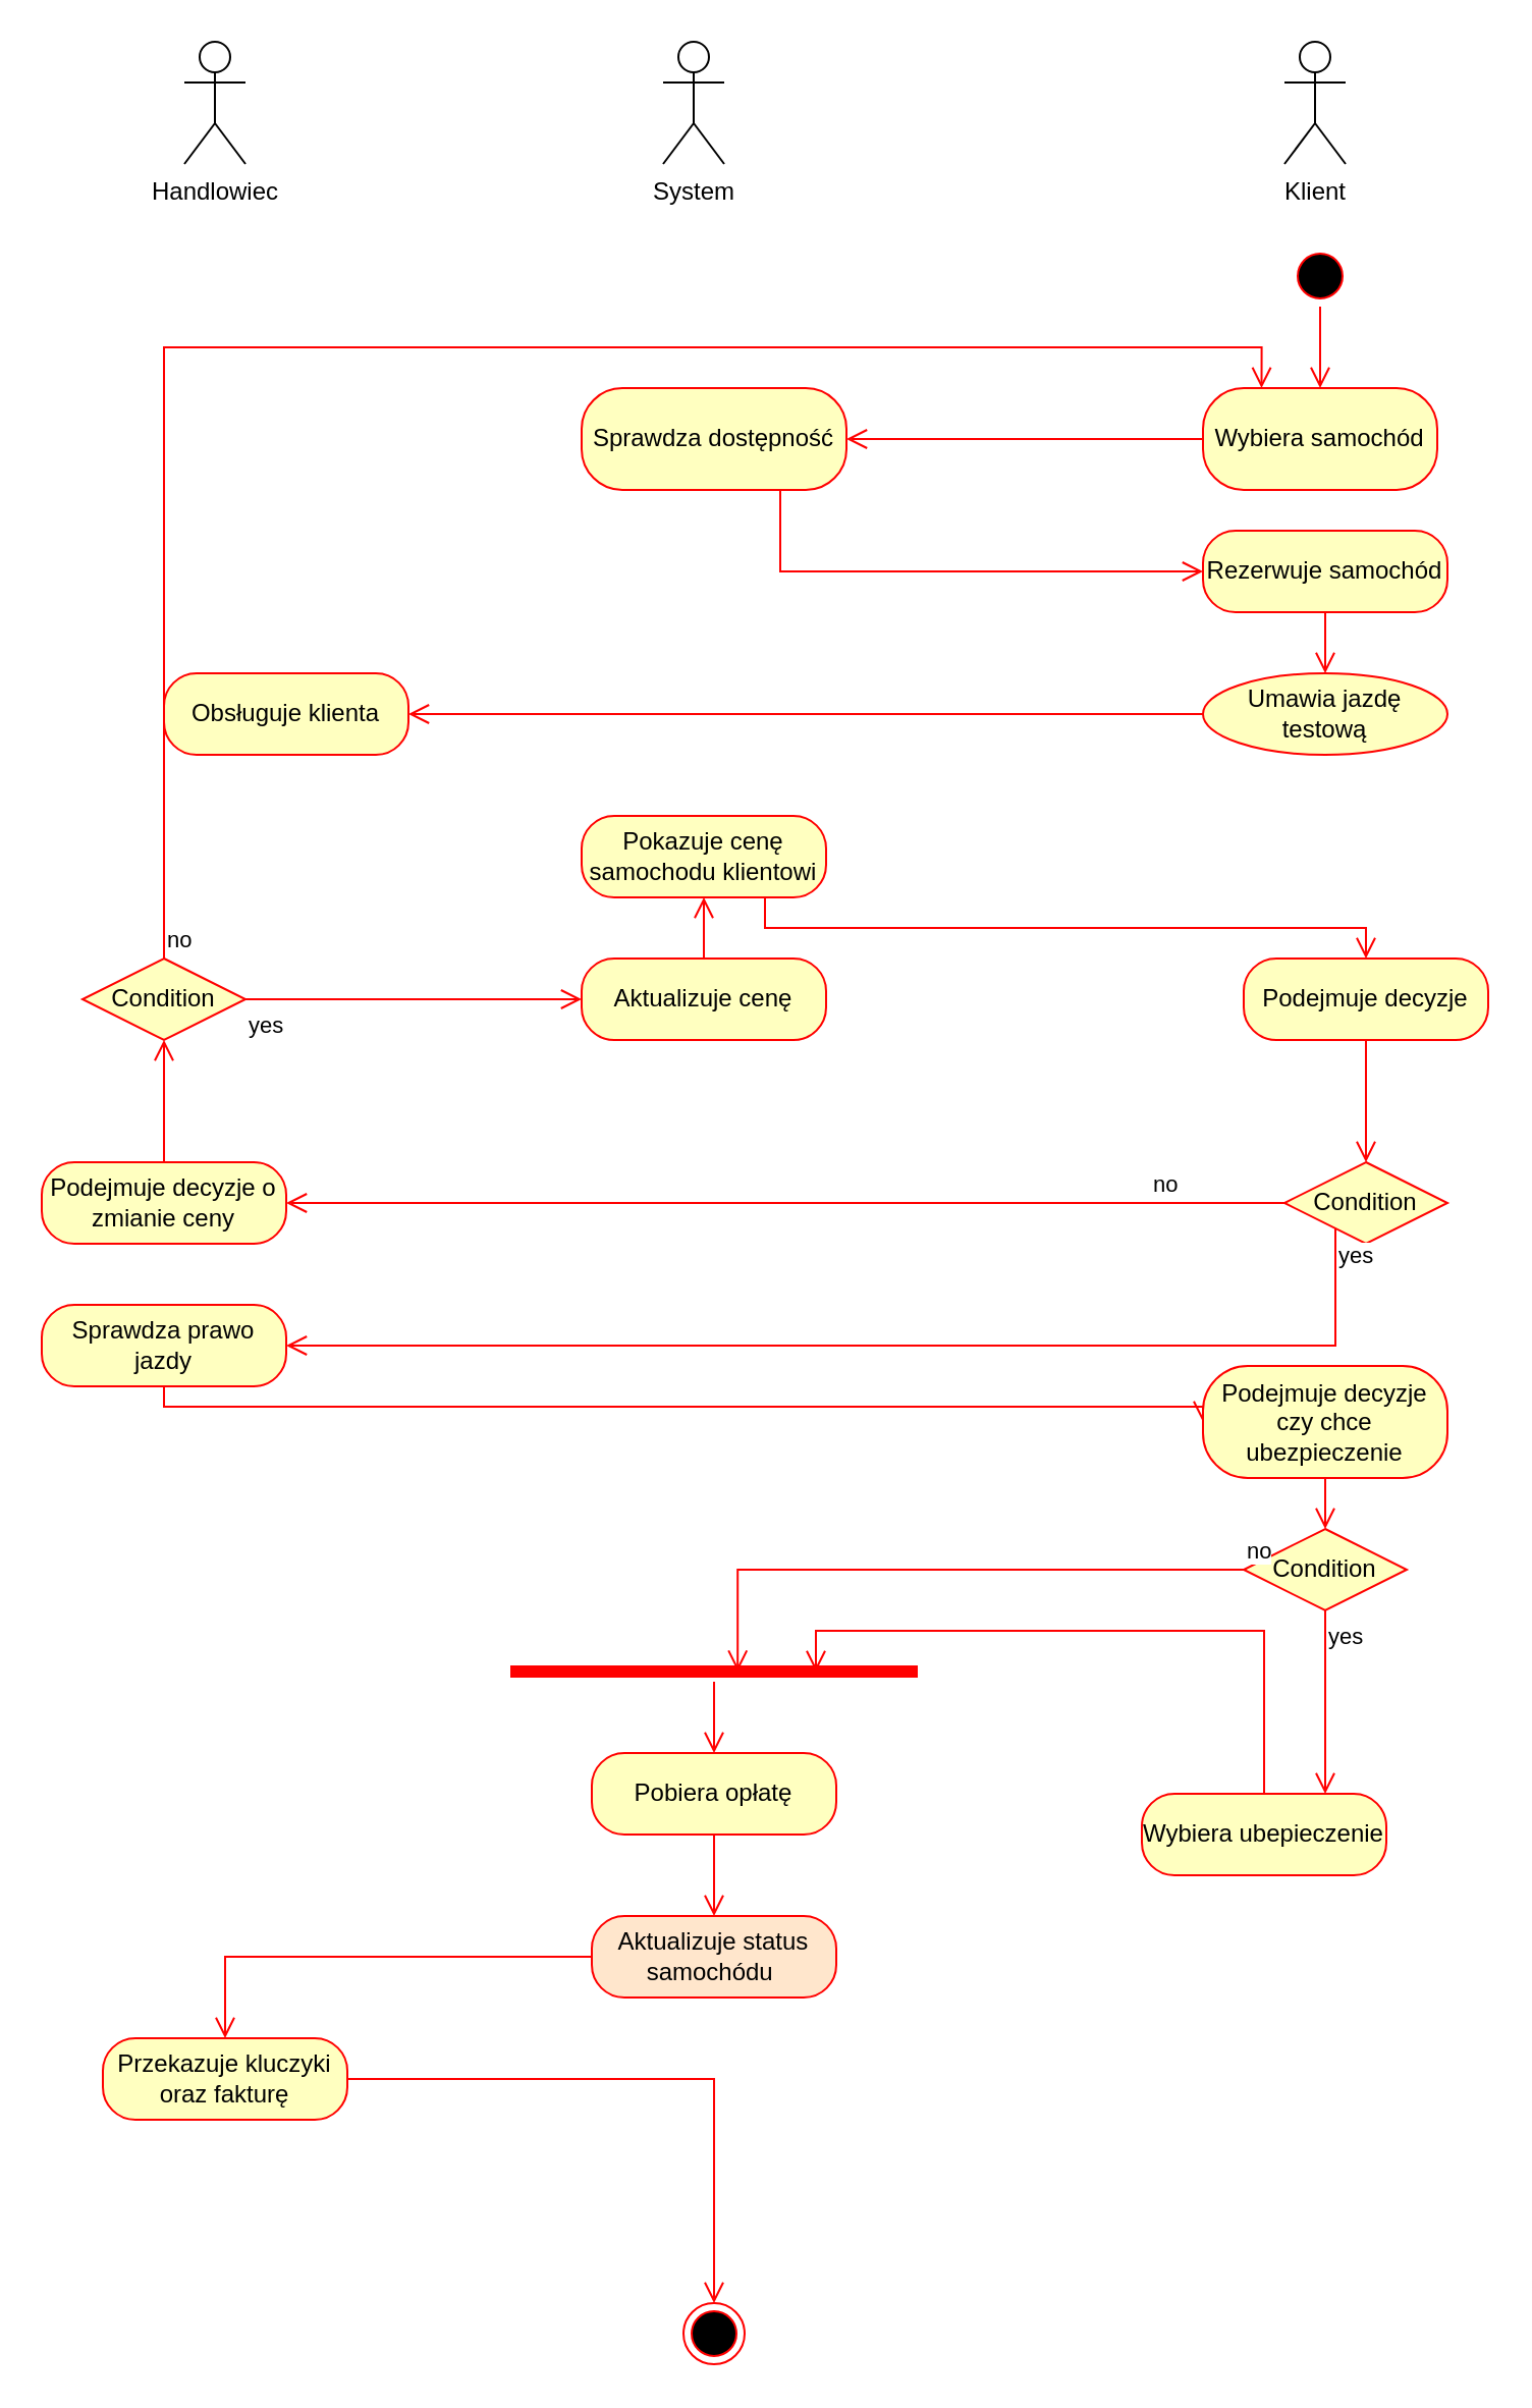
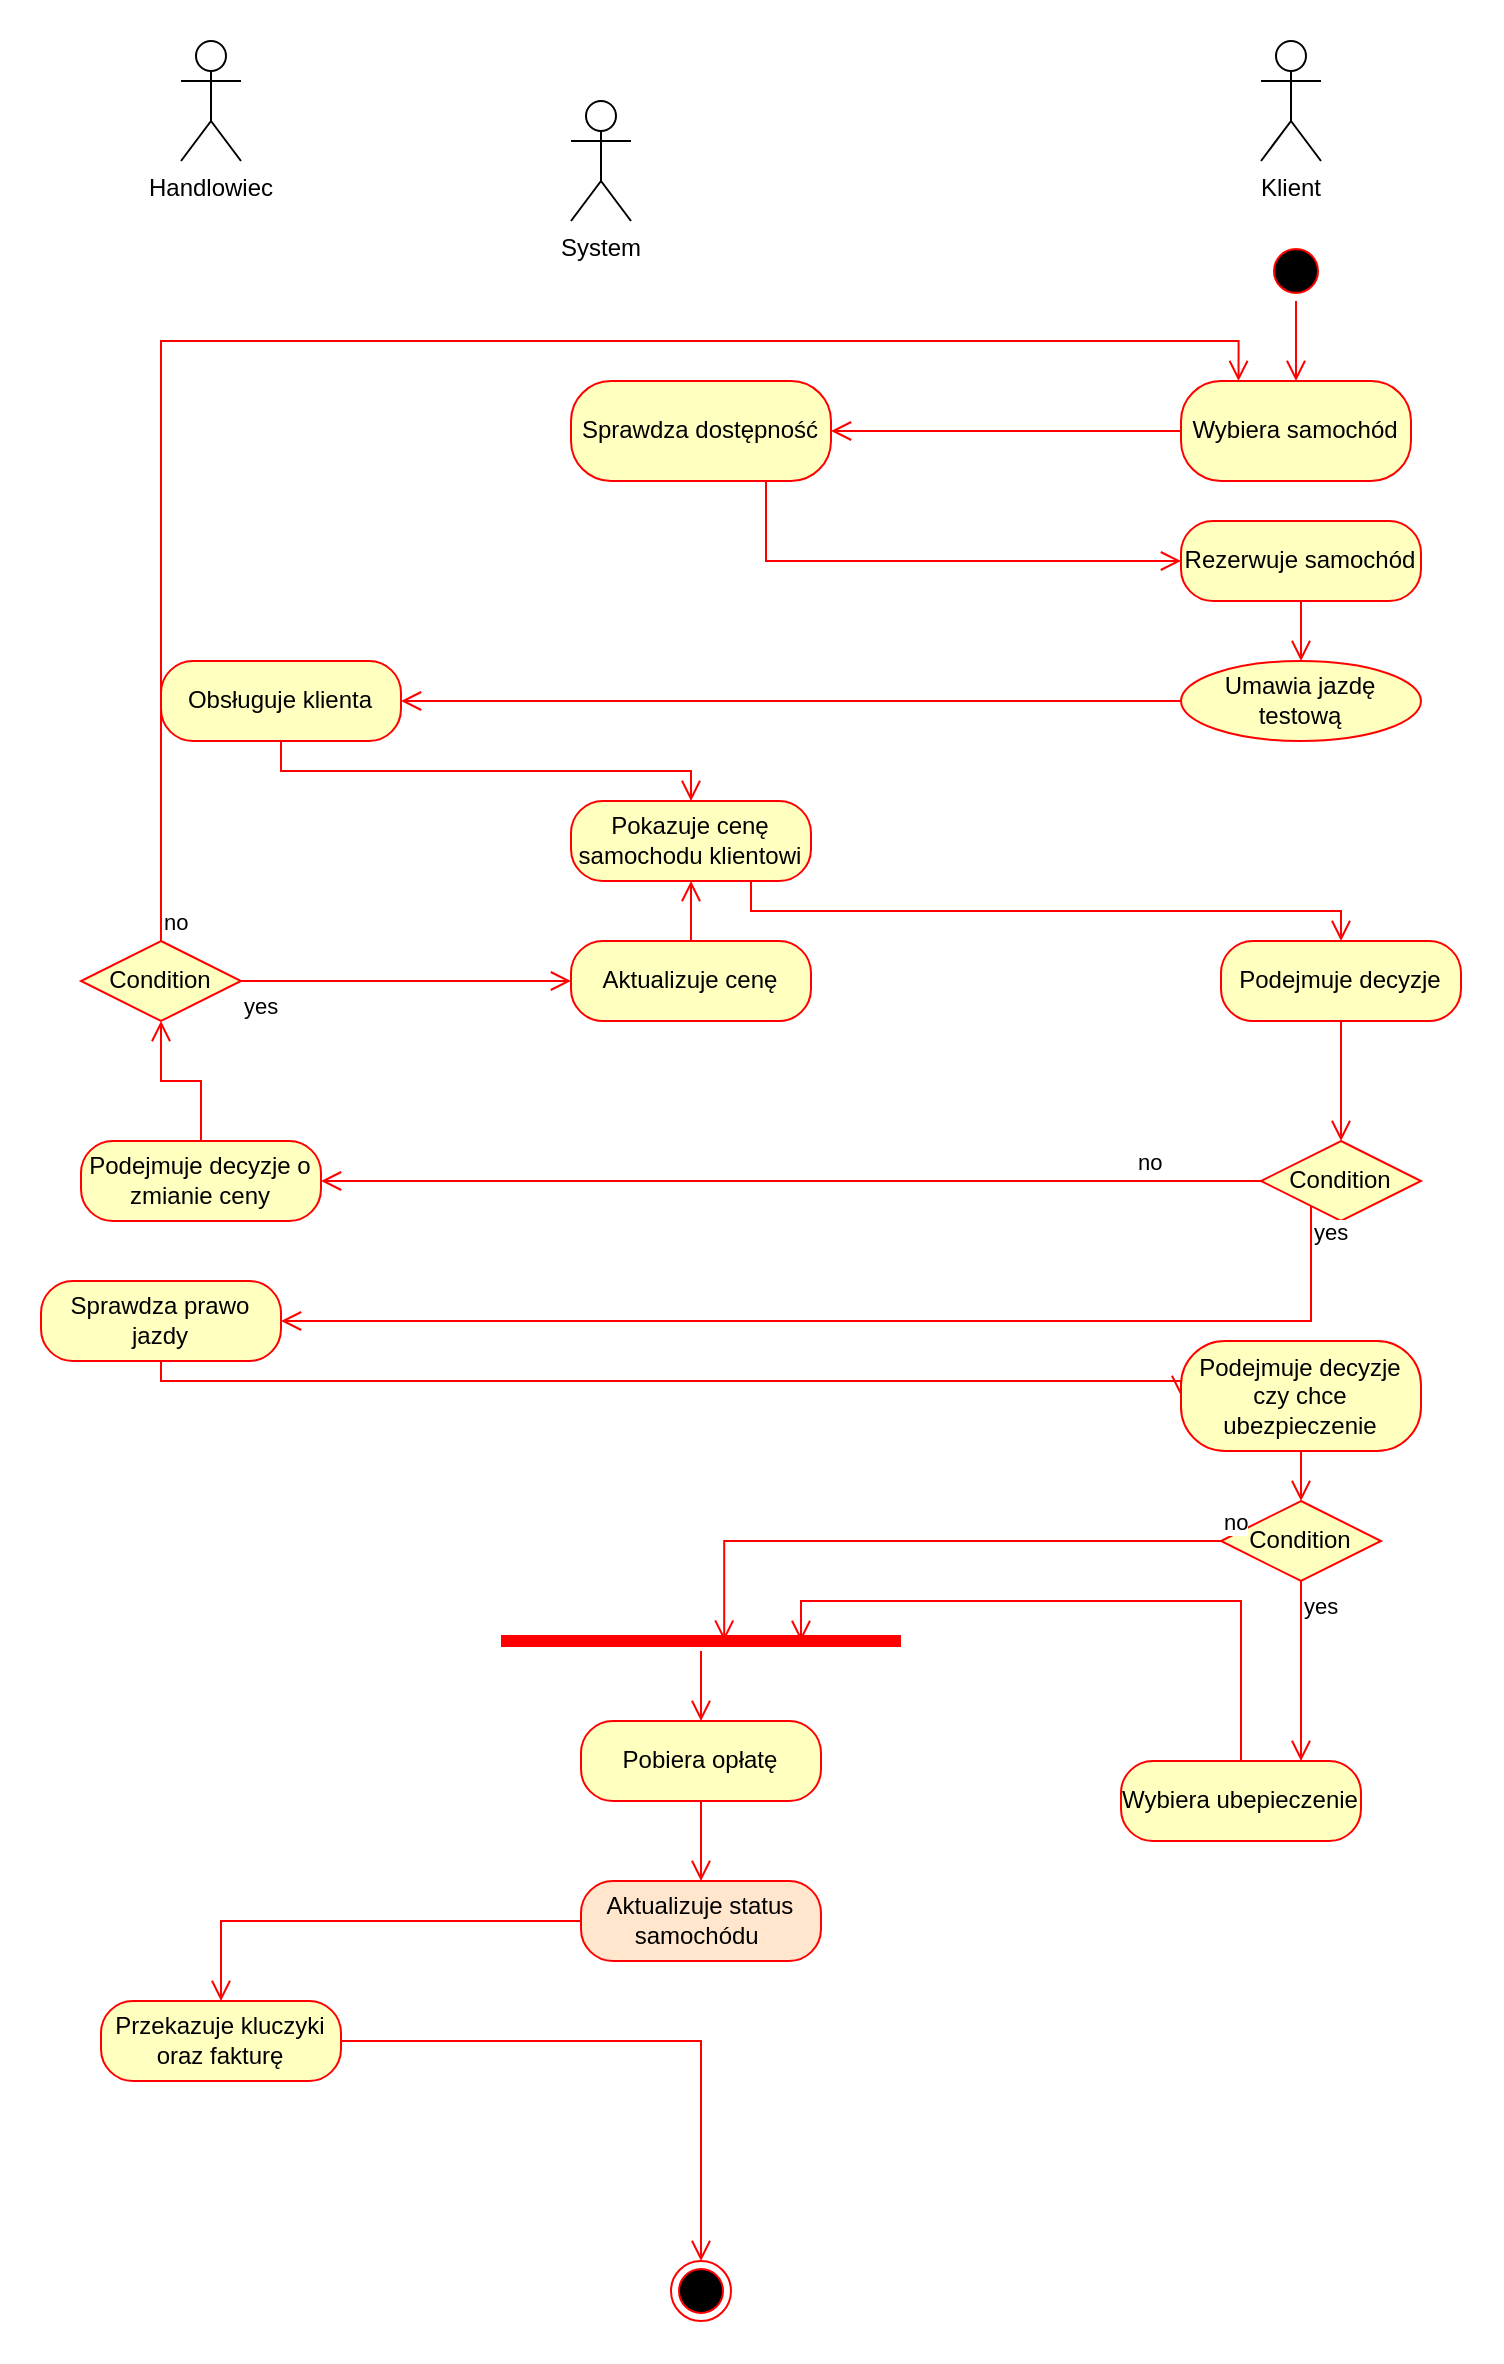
- <mxCell id="16" value="System" style="shape=umlActor;verticalLabelPosition=bottom;verticalAlign=top;html=1;" parent="1" vertex="1"><mxGeometry x="325" width="30" height="60" as="geometry" y="20" /></mxCell>
+ <mxCell id="16" value="System" style="shape=umlActor;verticalLabelPosition=bottom;verticalAlign=top;html=1;" parent="1" vertex="1"><mxGeometry x="285" y="50" width="30" height="60" as="geometry" /></mxCell>
+ <mxCell id="48" value="" style="edgeStyle=orthogonalEdgeStyle;html=1;verticalAlign=bottom;endArrow=open;endSize=8;strokeColor=#ff0000;rounded=0;entryX=0.5;entryY=0;entryDx=0;entryDy=0;exitX=0.5;exitY=1;exitDx=0;exitDy=0;" edge="1" parent="1" source="47" target="13"><mxGeometry relative="1" as="geometry"><mxPoint x="355" y="440" as="targetPoint" /><mxPoint x="355" y="480" as="sourcePoint" /></mxGeometry></mxCell>
- <mxCell id="23" value="Podejmuje decyzje o zmianie ceny" style="rounded=1;whiteSpace=wrap;html=1;arcSize=40;fontColor=#000000;fillColor=#ffffc0;strokeColor=#ff0000;" parent="1" vertex="1"><mxGeometry x="20" y="570" width="120" height="40" as="geometry" /></mxCell>
+ <mxCell id="23" value="Podejmuje decyzje o zmianie ceny" style="rounded=1;whiteSpace=wrap;html=1;arcSize=40;fontColor=#000000;fillColor=#ffffc0;strokeColor=#ff0000;" parent="1" vertex="1"><mxGeometry x="40" y="570" width="120" height="40" as="geometry" /></mxCell>
